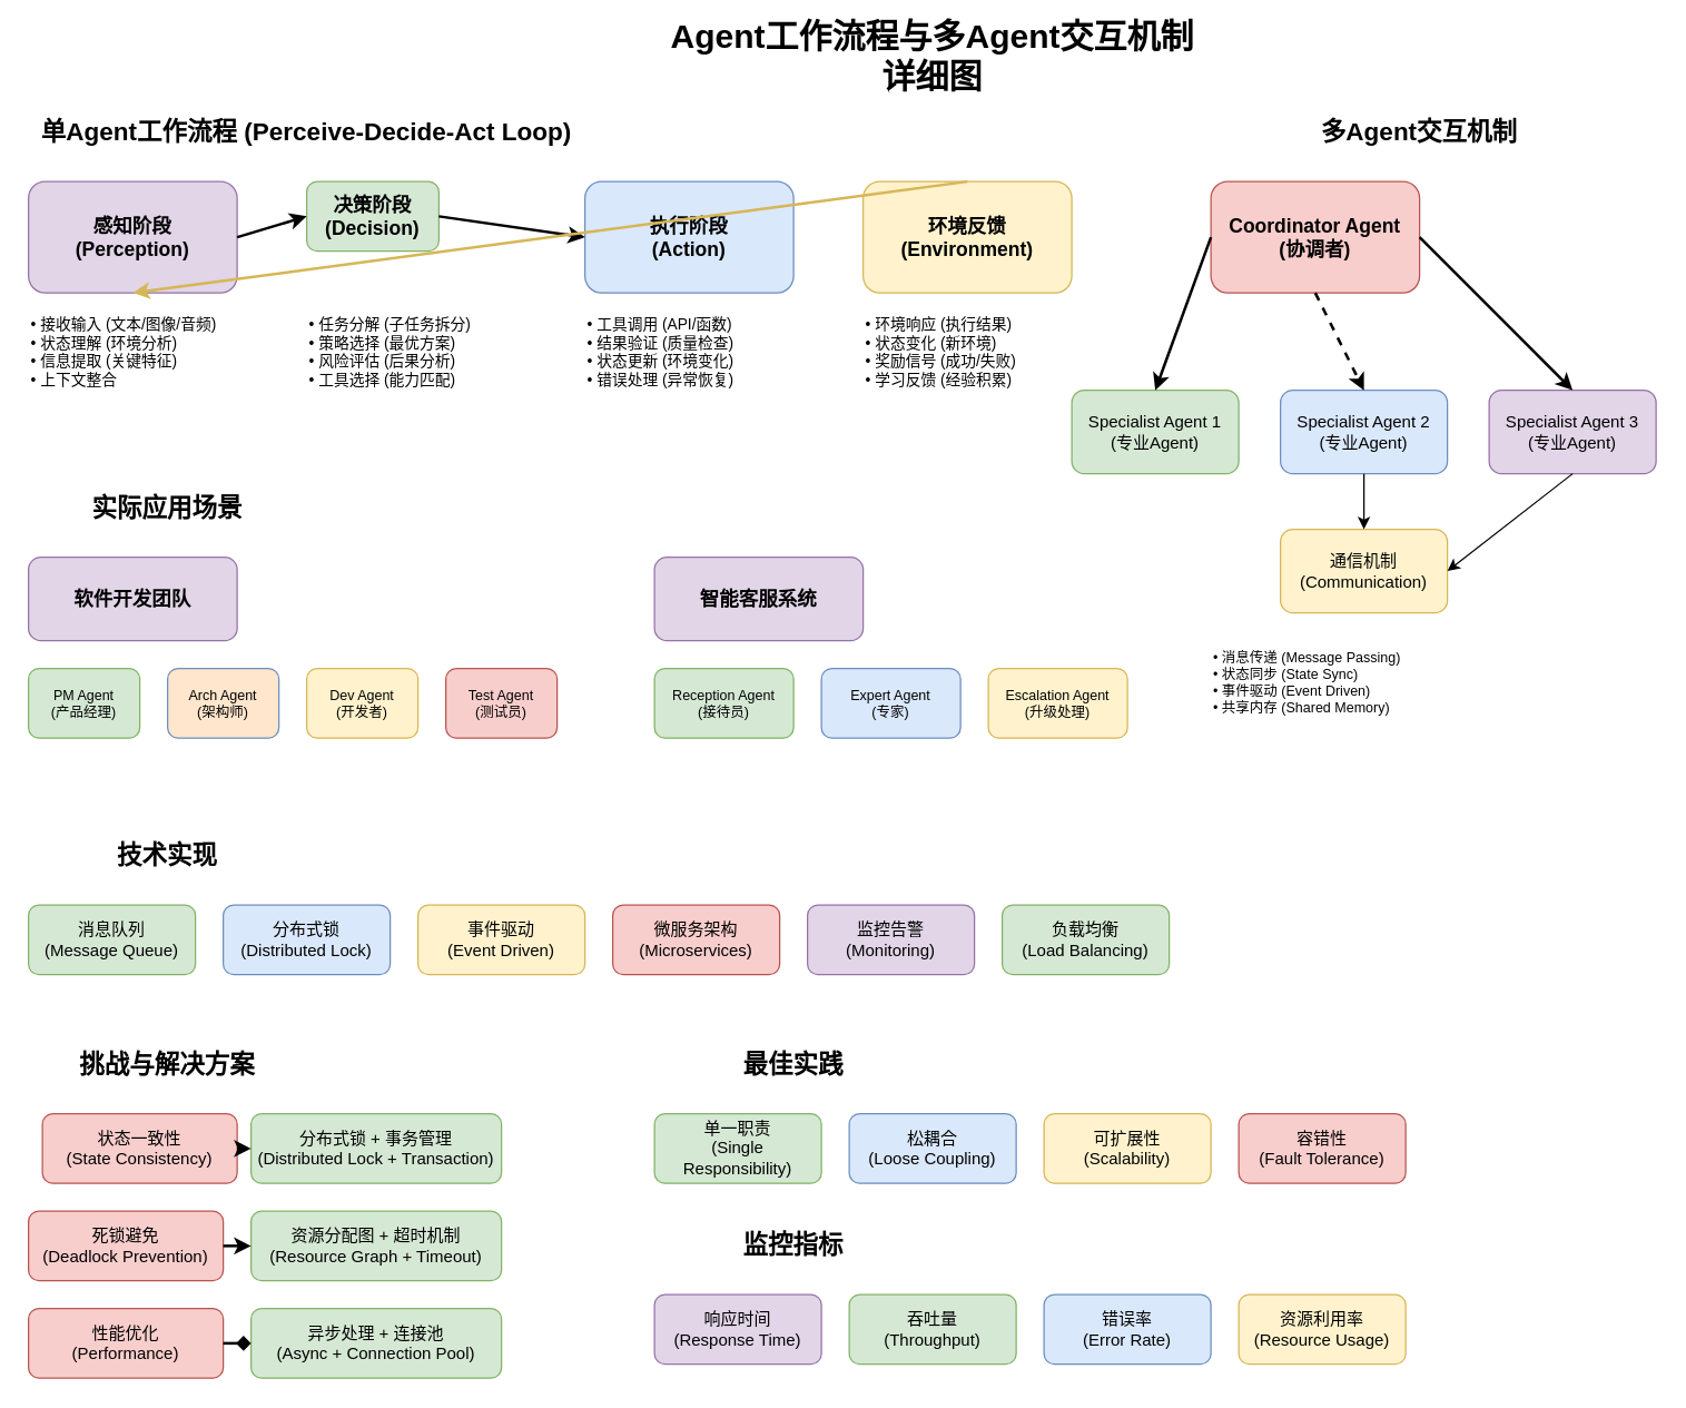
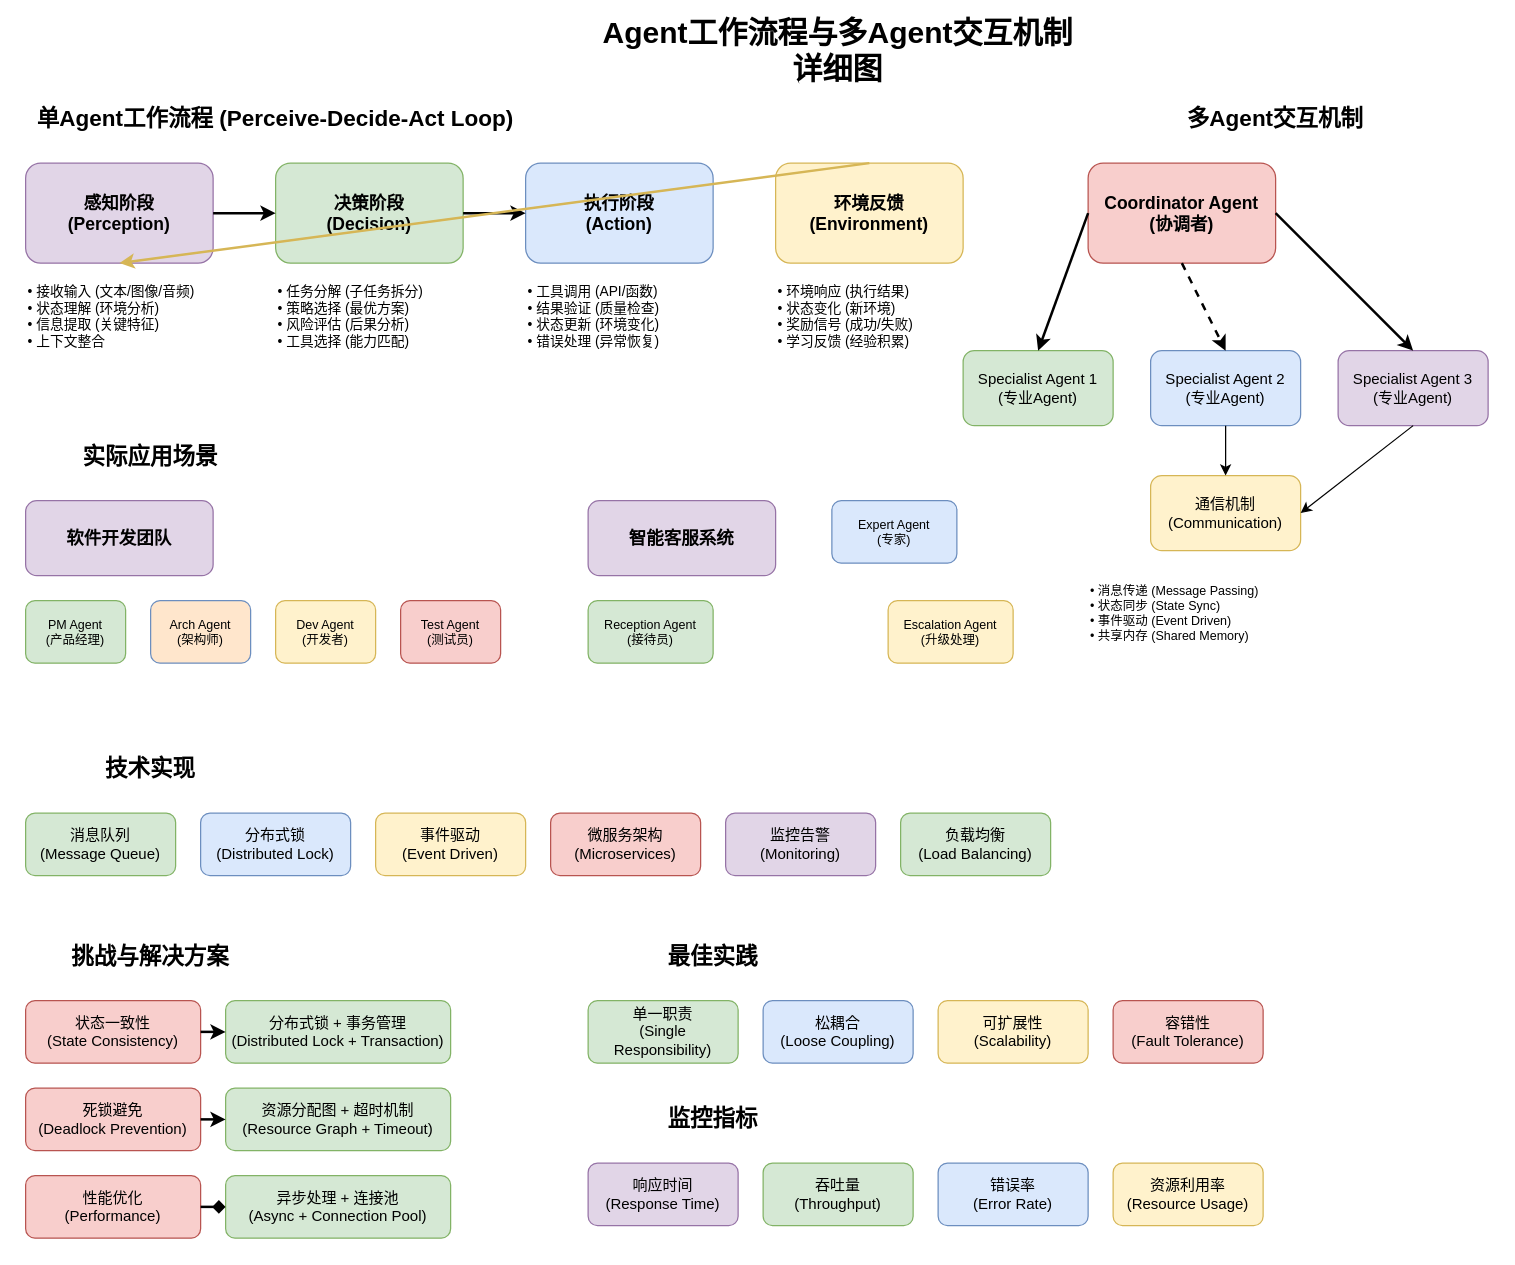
- <mxCell id="5" value="决策阶段&#10;(Decision)" style="rounded=1;whiteSpace=wrap;html=1;fillColor=#d5e8d4;strokeColor=#82b366;fontSize=14;fontStyle=1;" vertex="1" parent="1"><mxGeometry x="220" y="130" width="95" height="50" as="geometry" /></mxCell>
+ <mxCell id="5" value="决策阶段&#10;(Decision)" style="rounded=1;whiteSpace=wrap;html=1;fillColor=#d5e8d4;strokeColor=#82b366;fontSize=14;fontStyle=1;" vertex="1" parent="1"><mxGeometry x="220" y="130" width="150" height="80" as="geometry" /></mxCell>
- <mxCell id="35" value="Expert Agent&#10;(专家)" style="rounded=1;whiteSpace=wrap;html=1;fillColor=#dae8fc;strokeColor=#6c8ebf;fontSize=10;" vertex="1" parent="1"><mxGeometry x="590" y="480" width="100" height="50" as="geometry" /></mxCell>
+ <mxCell id="35" value="Expert Agent&#10;(专家)" style="rounded=1;whiteSpace=wrap;html=1;fillColor=#dae8fc;strokeColor=#6c8ebf;fontSize=10;" vertex="1" parent="1"><mxGeometry x="665" y="400" width="100" height="50" as="geometry" /></mxCell>
- <mxCell id="45" value="状态一致性&#10;(State Consistency)" style="rounded=1;whiteSpace=wrap;html=1;fillColor=#f8cecc;strokeColor=#b85450;fontSize=12;" vertex="1" parent="1"><mxGeometry x="30" y="800" width="140" height="50" as="geometry" /></mxCell>
+ <mxCell id="45" value="状态一致性&#10;(State Consistency)" style="rounded=1;whiteSpace=wrap;html=1;fillColor=#f8cecc;strokeColor=#b85450;fontSize=12;" vertex="1" parent="1"><mxGeometry x="20" y="800" width="140" height="50" as="geometry" /></mxCell>
